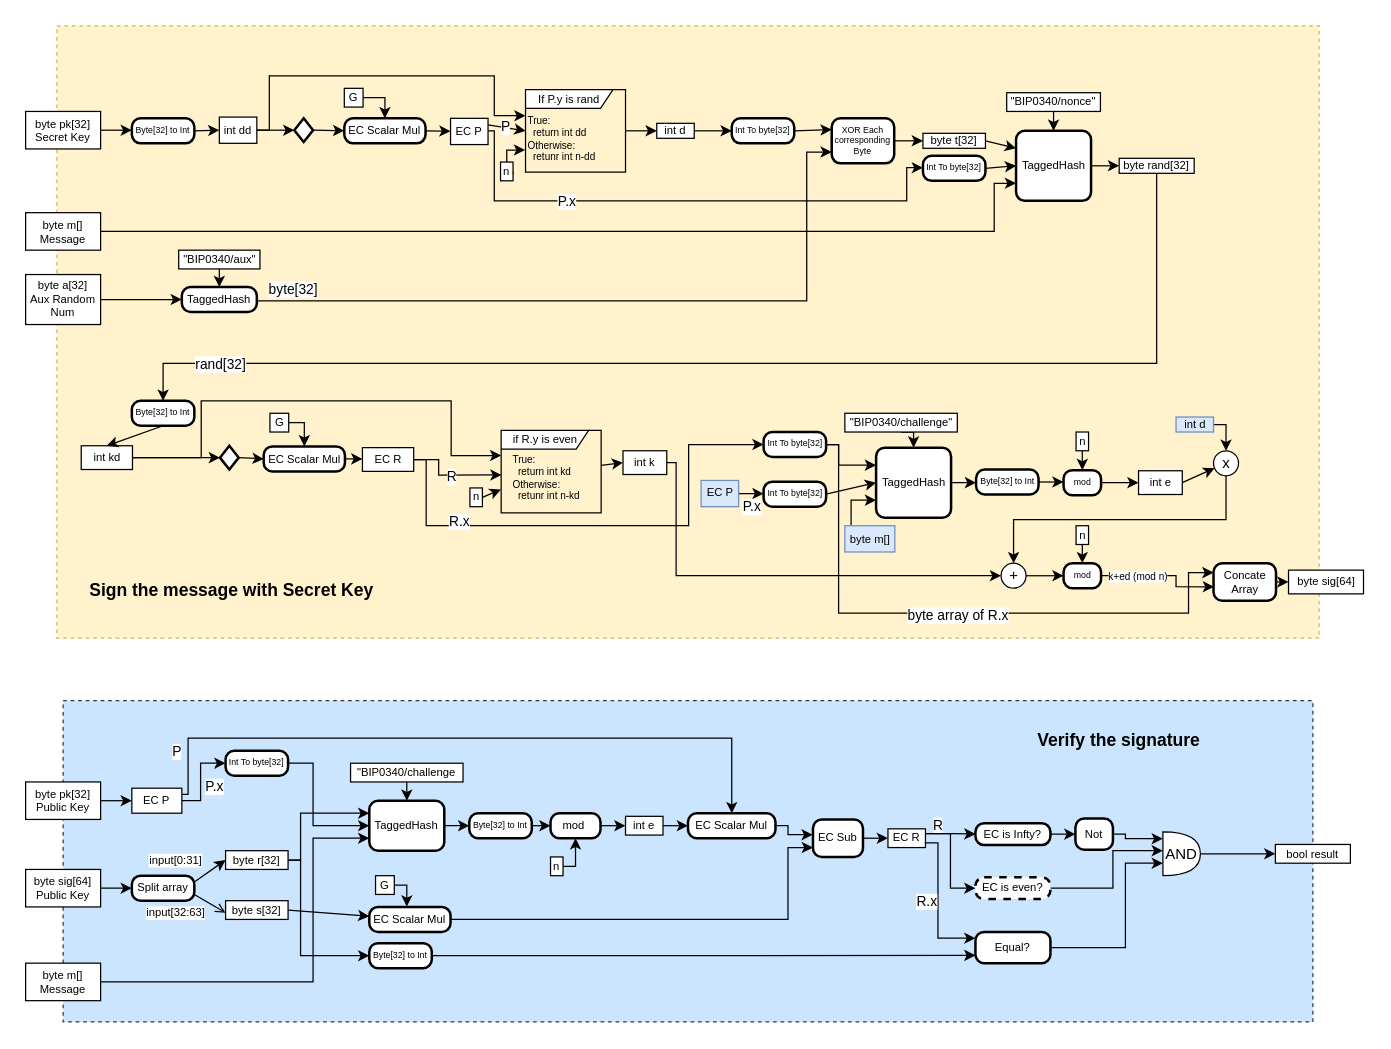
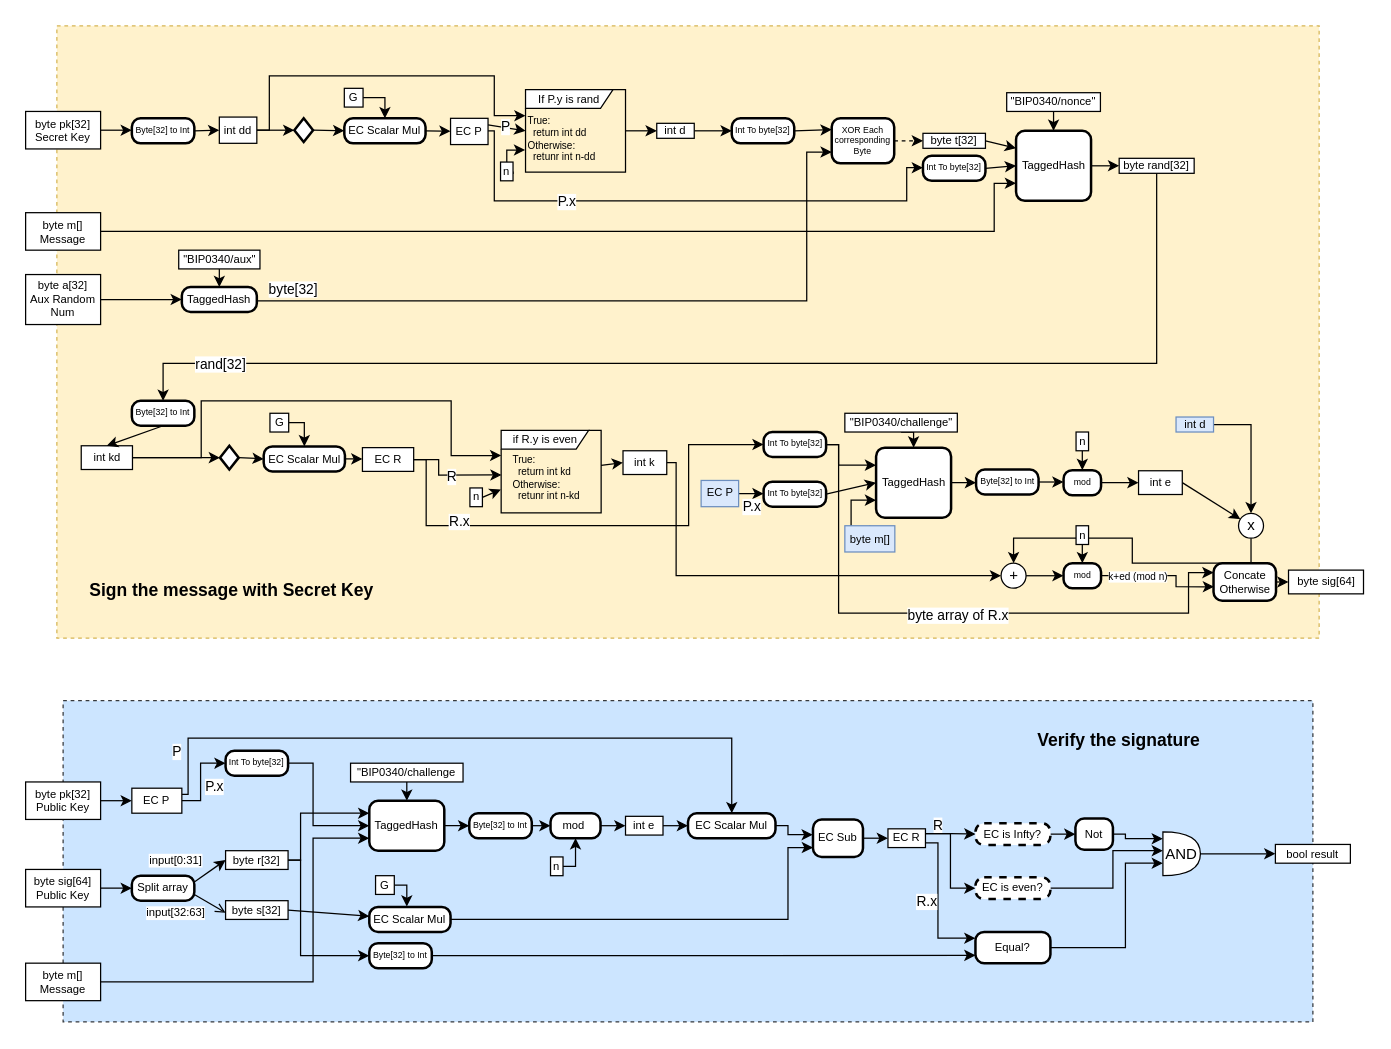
- <mxCell id="102" style="edgeStyle=orthogonalEdgeStyle;rounded=0;orthogonalLoop=1;jettySize=auto;html=1;exitX=1;exitY=0.5;exitDx=0;exitDy=0;entryX=0;entryY=0.5;entryDx=0;entryDy=0;" edge="1" parent="8" source="103" target="105"><mxGeometry relative="1" as="geometry" /></mxCell>
+ <mxCell id="102" style="edgeStyle=orthogonalEdgeStyle;rounded=0;orthogonalLoop=1;jettySize=auto;html=1;exitX=1;exitY=0.5;exitDx=0;exitDy=0;entryX=0;entryY=0.5;entryDx=0;entryDy=0;dashed=1;" edge="1" parent="8" source="103" target="105"><mxGeometry relative="1" as="geometry" /></mxCell>
- <mxCell id="160" value="x" style="ellipse;whiteSpace=wrap;html=1;aspect=fixed;" vertex="1" parent="8"><mxGeometry x="970.5" y="360" width="20" height="20" as="geometry" /></mxCell>
+ <mxCell id="160" value="x" style="ellipse;whiteSpace=wrap;html=1;aspect=fixed;" vertex="1" parent="8"><mxGeometry x="990.5" y="410" width="20" height="20" as="geometry" /></mxCell>
- <mxCell id="169" value="Concate&lt;br&gt;Array" style="rounded=1;whiteSpace=wrap;html=1;absoluteArcSize=1;arcSize=14;strokeWidth=2;fontSize=9;" vertex="1" parent="8"><mxGeometry x="970.5" y="450" width="50" height="30" as="geometry" /></mxCell>
+ <mxCell id="169" value="Concate&lt;br&gt;Otherwise" style="rounded=1;whiteSpace=wrap;html=1;absoluteArcSize=1;arcSize=14;strokeWidth=2;fontSize=9;" vertex="1" parent="8"><mxGeometry x="970.5" y="450" width="50" height="30" as="geometry" /></mxCell>
- <mxCell id="57" value="EC is Infty?" style="rounded=1;whiteSpace=wrap;html=1;absoluteArcSize=1;arcSize=14;strokeWidth=2;fontSize=9;" vertex="1" parent="8"><mxGeometry x="780" y="658" width="60" height="17.5" as="geometry" /></mxCell>
+ <mxCell id="57" value="EC is Infty?" style="rounded=1;whiteSpace=wrap;html=1;absoluteArcSize=1;arcSize=14;strokeWidth=2;fontSize=9;dashed=1;" vertex="1" parent="8"><mxGeometry x="780" y="658" width="60" height="17.5" as="geometry" /></mxCell>
